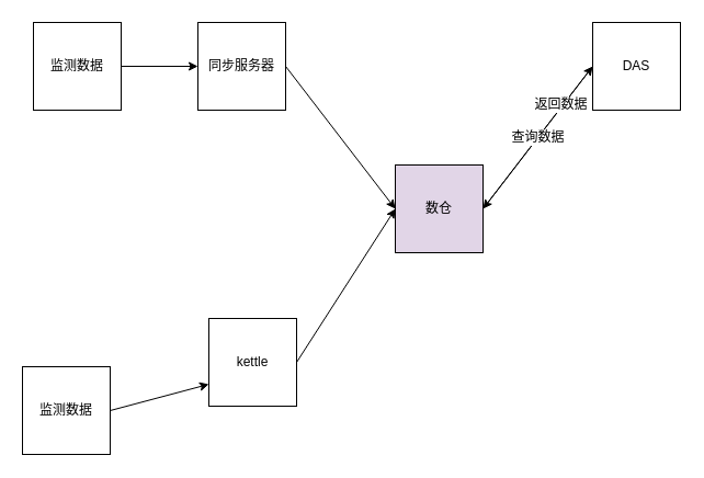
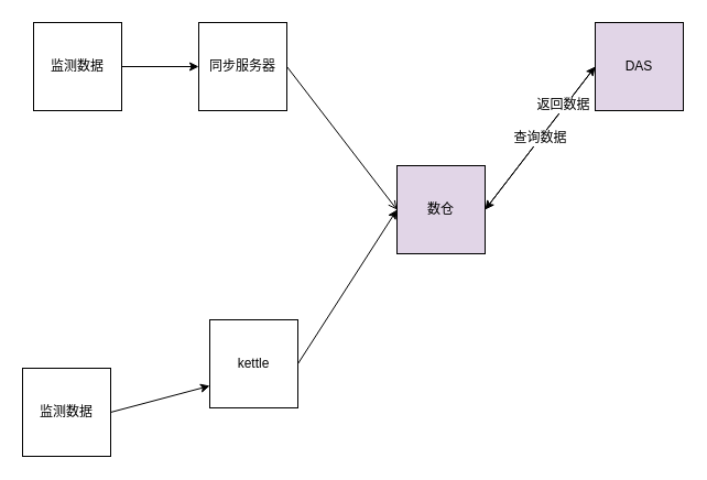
- <mxCell id="15" value="DAS" style="whiteSpace=wrap;html=1;aspect=fixed;" vertex="1" parent="1"><mxGeometry x="540" y="20" width="80" height="80" as="geometry" /></mxCell>
+ <mxCell id="15" value="DAS" style="whiteSpace=wrap;html=1;aspect=fixed;fillColor=#e1d5e7;" vertex="1" parent="1"><mxGeometry x="540" y="20" width="80" height="80" as="geometry" /></mxCell>
- <mxCell id="2" style="edgeStyle=none;rounded=0;orthogonalLoop=1;jettySize=auto;html=1;exitX=1;exitY=0.5;exitDx=0;exitDy=0;entryX=0;entryY=0.5;entryDx=0;entryDy=0;" edge="1" parent="1" source="3" target="7"><mxGeometry relative="1" as="geometry" /></mxCell>
+ <mxCell id="2" style="edgeStyle=none;rounded=0;orthogonalLoop=1;jettySize=auto;html=1;exitX=1;exitY=0.5;exitDx=0;exitDy=0;entryX=0;entryY=0.5;entryDx=0;entryDy=0;endArrow=open;" edge="1" parent="1" source="3" target="7"><mxGeometry relative="1" as="geometry" /></mxCell>
